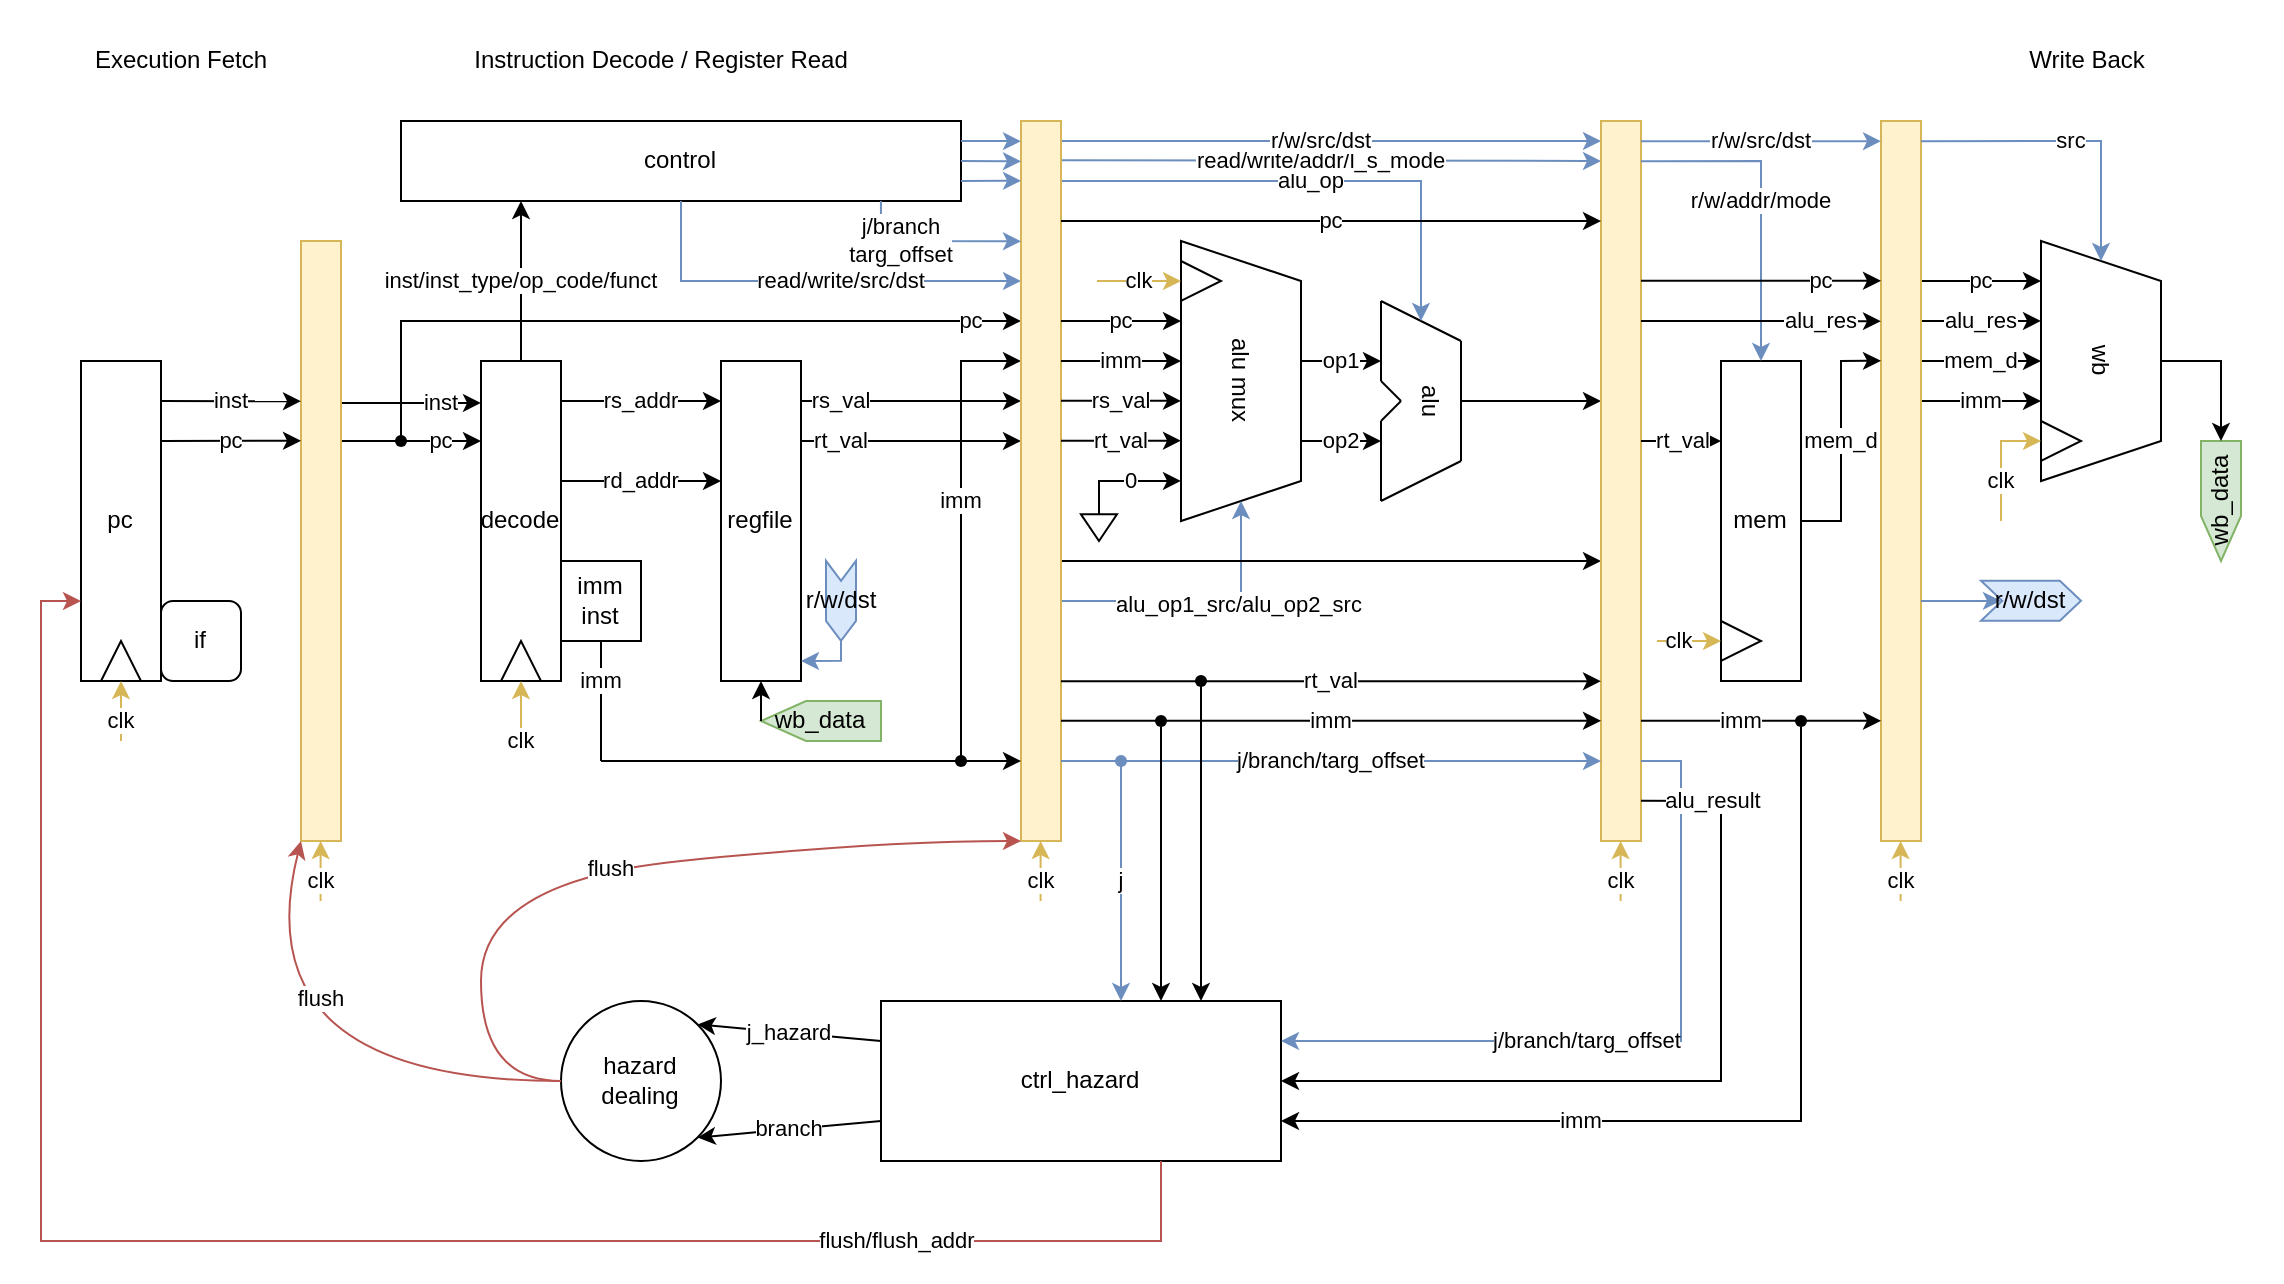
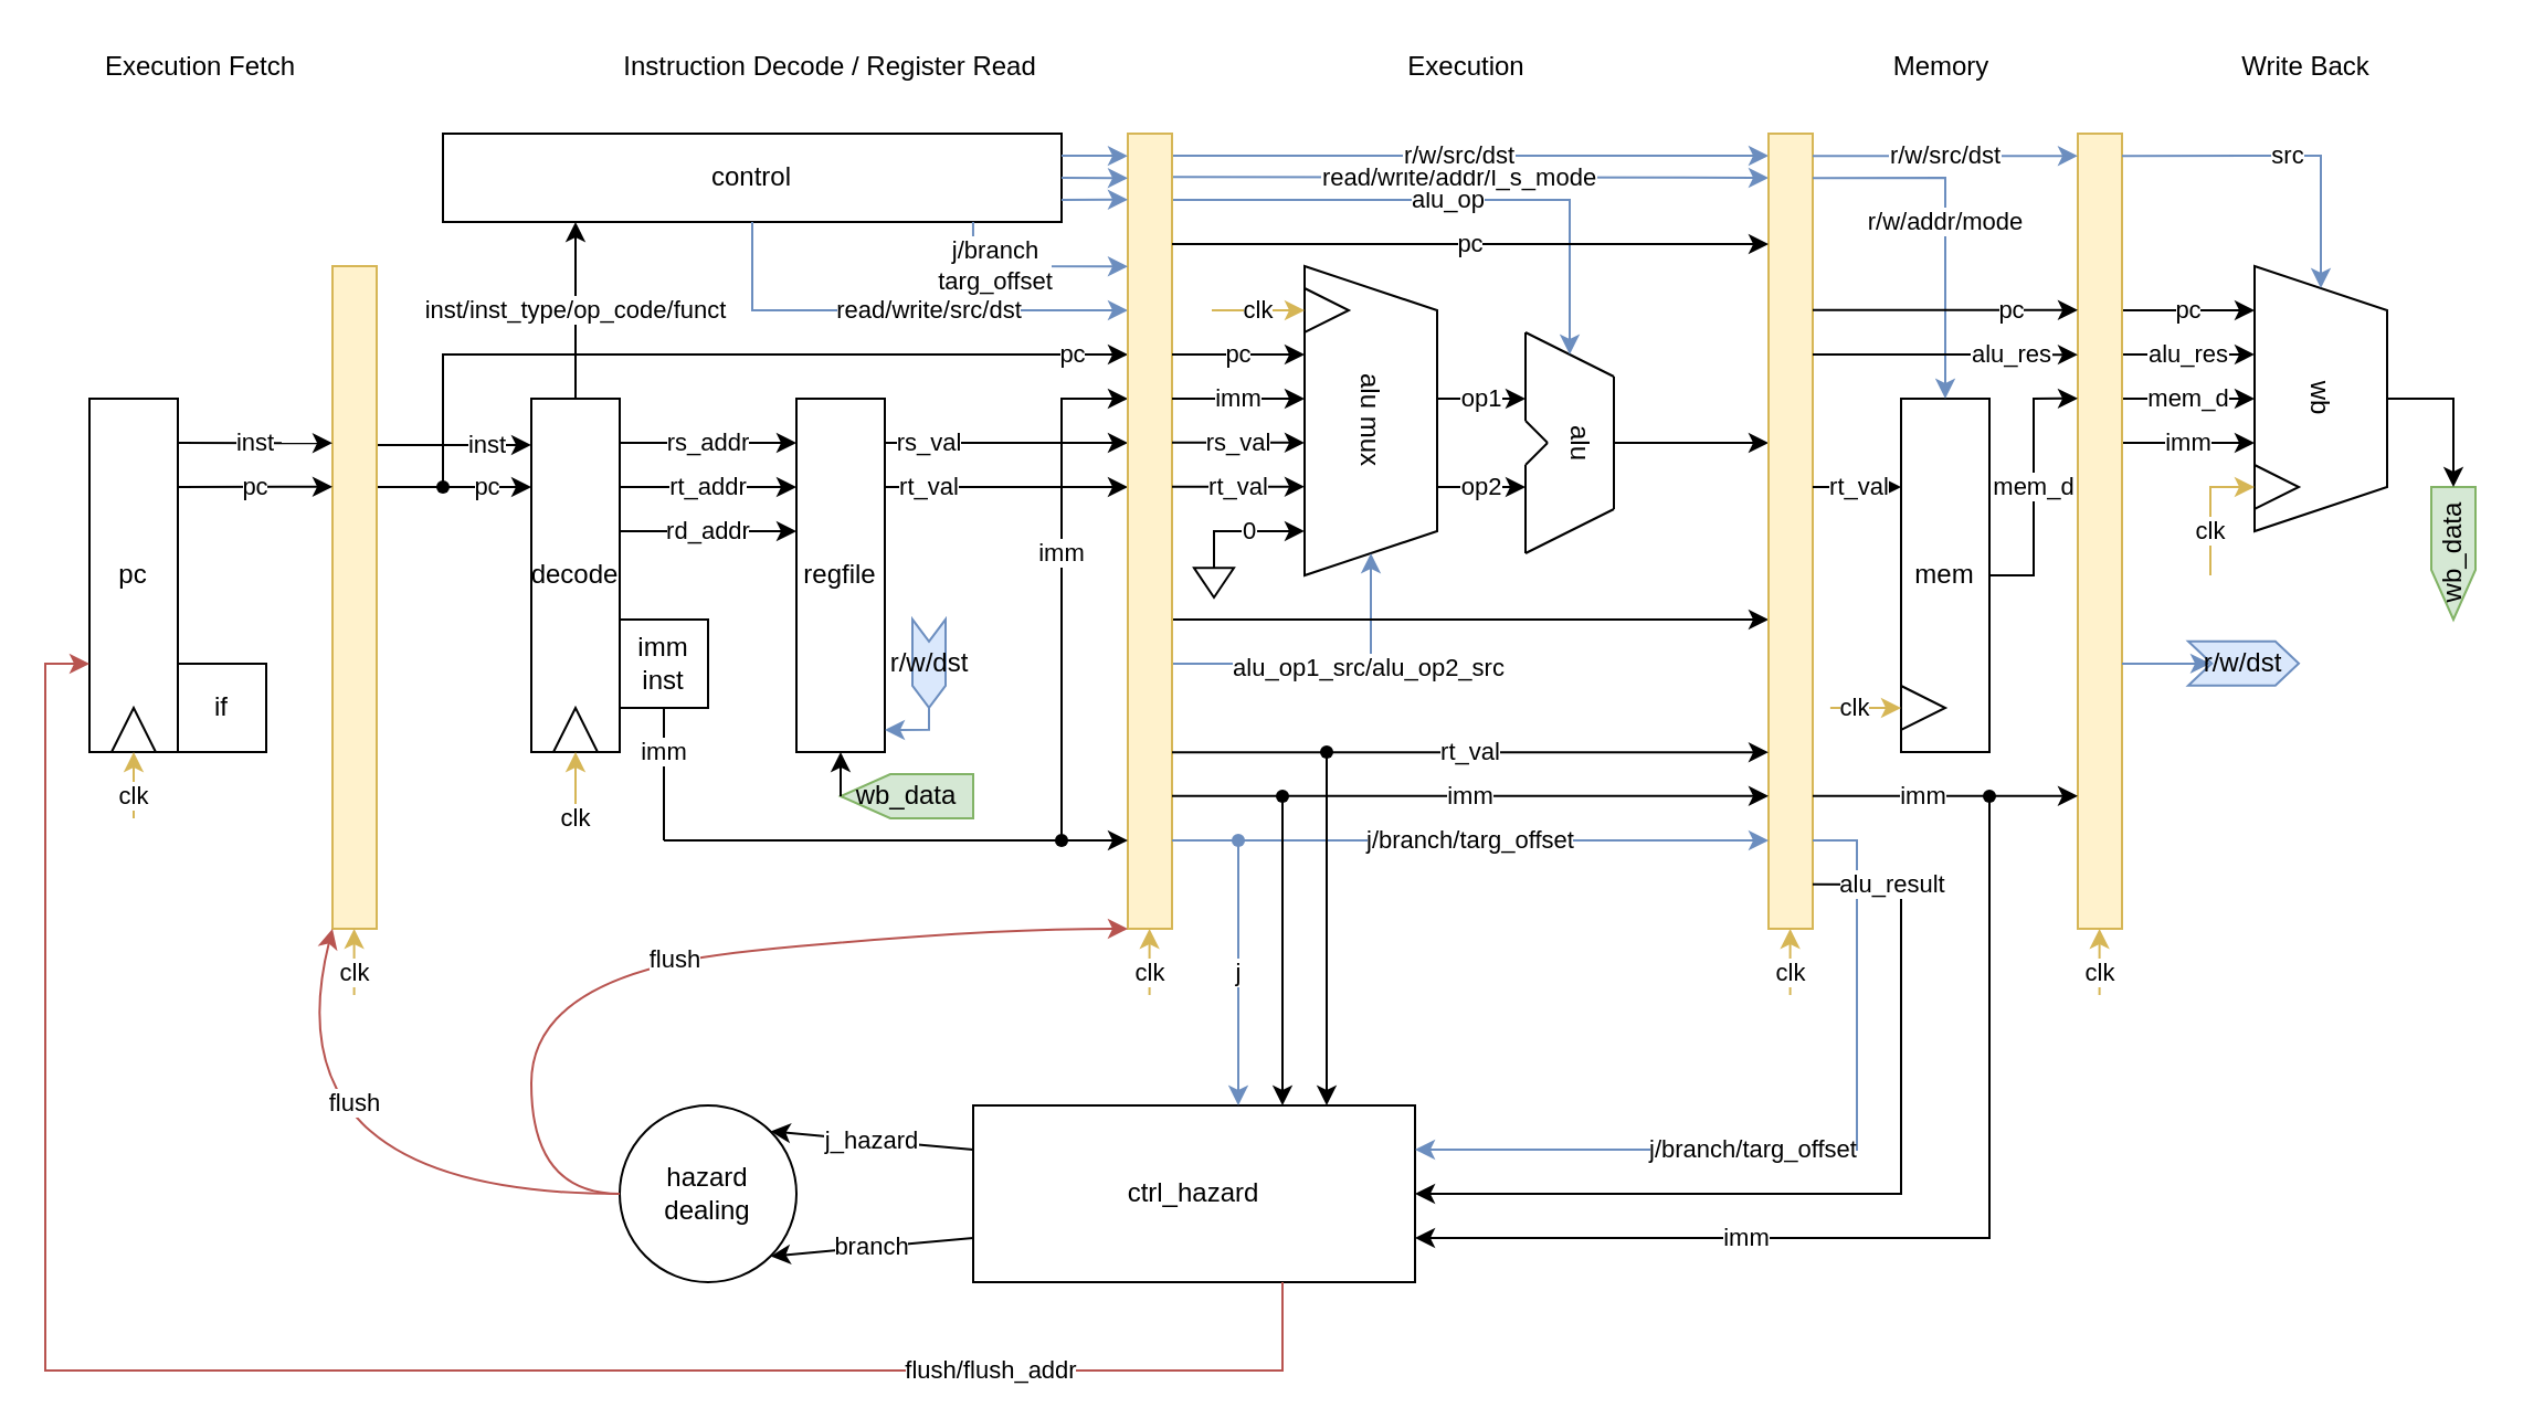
- <mxCell id="10" value="Instruction Decode / Register Read" style="text;html=1;align=center;verticalAlign=middle;resizable=0;points=[];autosize=1;strokeColor=none;fillColor=none;" parent="1" vertex="1"><mxGeometry x="230" y="20" width="200" height="20" as="geometry" /></mxCell>
+ <mxCell id="10" value="Instruction Decode / Register Read" style="text;html=1;align=center;verticalAlign=middle;resizable=0;points=[];autosize=1;strokeColor=none;fillColor=none;" parent="1" vertex="1"><mxGeometry x="275" y="20" width="200" height="20" as="geometry" /></mxCell>
+ <mxCell id="18" value="Execution" style="text;html=1;align=center;verticalAlign=middle;resizable=0;points=[];autosize=1;strokeColor=none;fillColor=none;" parent="1" vertex="1"><mxGeometry x="628" y="20" width="70" height="20" as="geometry" /></mxCell>
+ <mxCell id="41" value="Memory" style="text;html=1;align=center;verticalAlign=middle;resizable=0;points=[];autosize=1;strokeColor=none;fillColor=none;" parent="1" vertex="1"><mxGeometry x="847.95" y="20" width="60" height="20" as="geometry" /></mxCell>
+ <mxCell id="12" value="rt_addr" style="endArrow=classic;html=1;rounded=0;exitX=1;exitY=0.25;exitDx=0;exitDy=0;entryX=0;entryY=0.25;entryDx=0;entryDy=0;" parent="1" source="7" target="11" edge="1"><mxGeometry width="50" height="50" relative="1" as="geometry"><mxPoint x="240" y="320" as="sourcePoint" /><mxPoint x="290" y="270" as="targetPoint" /></mxGeometry></mxCell>
- <mxCell id="4" value="if" style="whiteSpace=wrap;html=1;rounded=1;" parent="1" vertex="1"><mxGeometry x="80" y="300" width="40" height="40" as="geometry" /></mxCell>
+ <mxCell id="4" value="if" style="whiteSpace=wrap;html=1;" parent="1" vertex="1"><mxGeometry x="80" y="300" width="40" height="40" as="geometry" /></mxCell>
